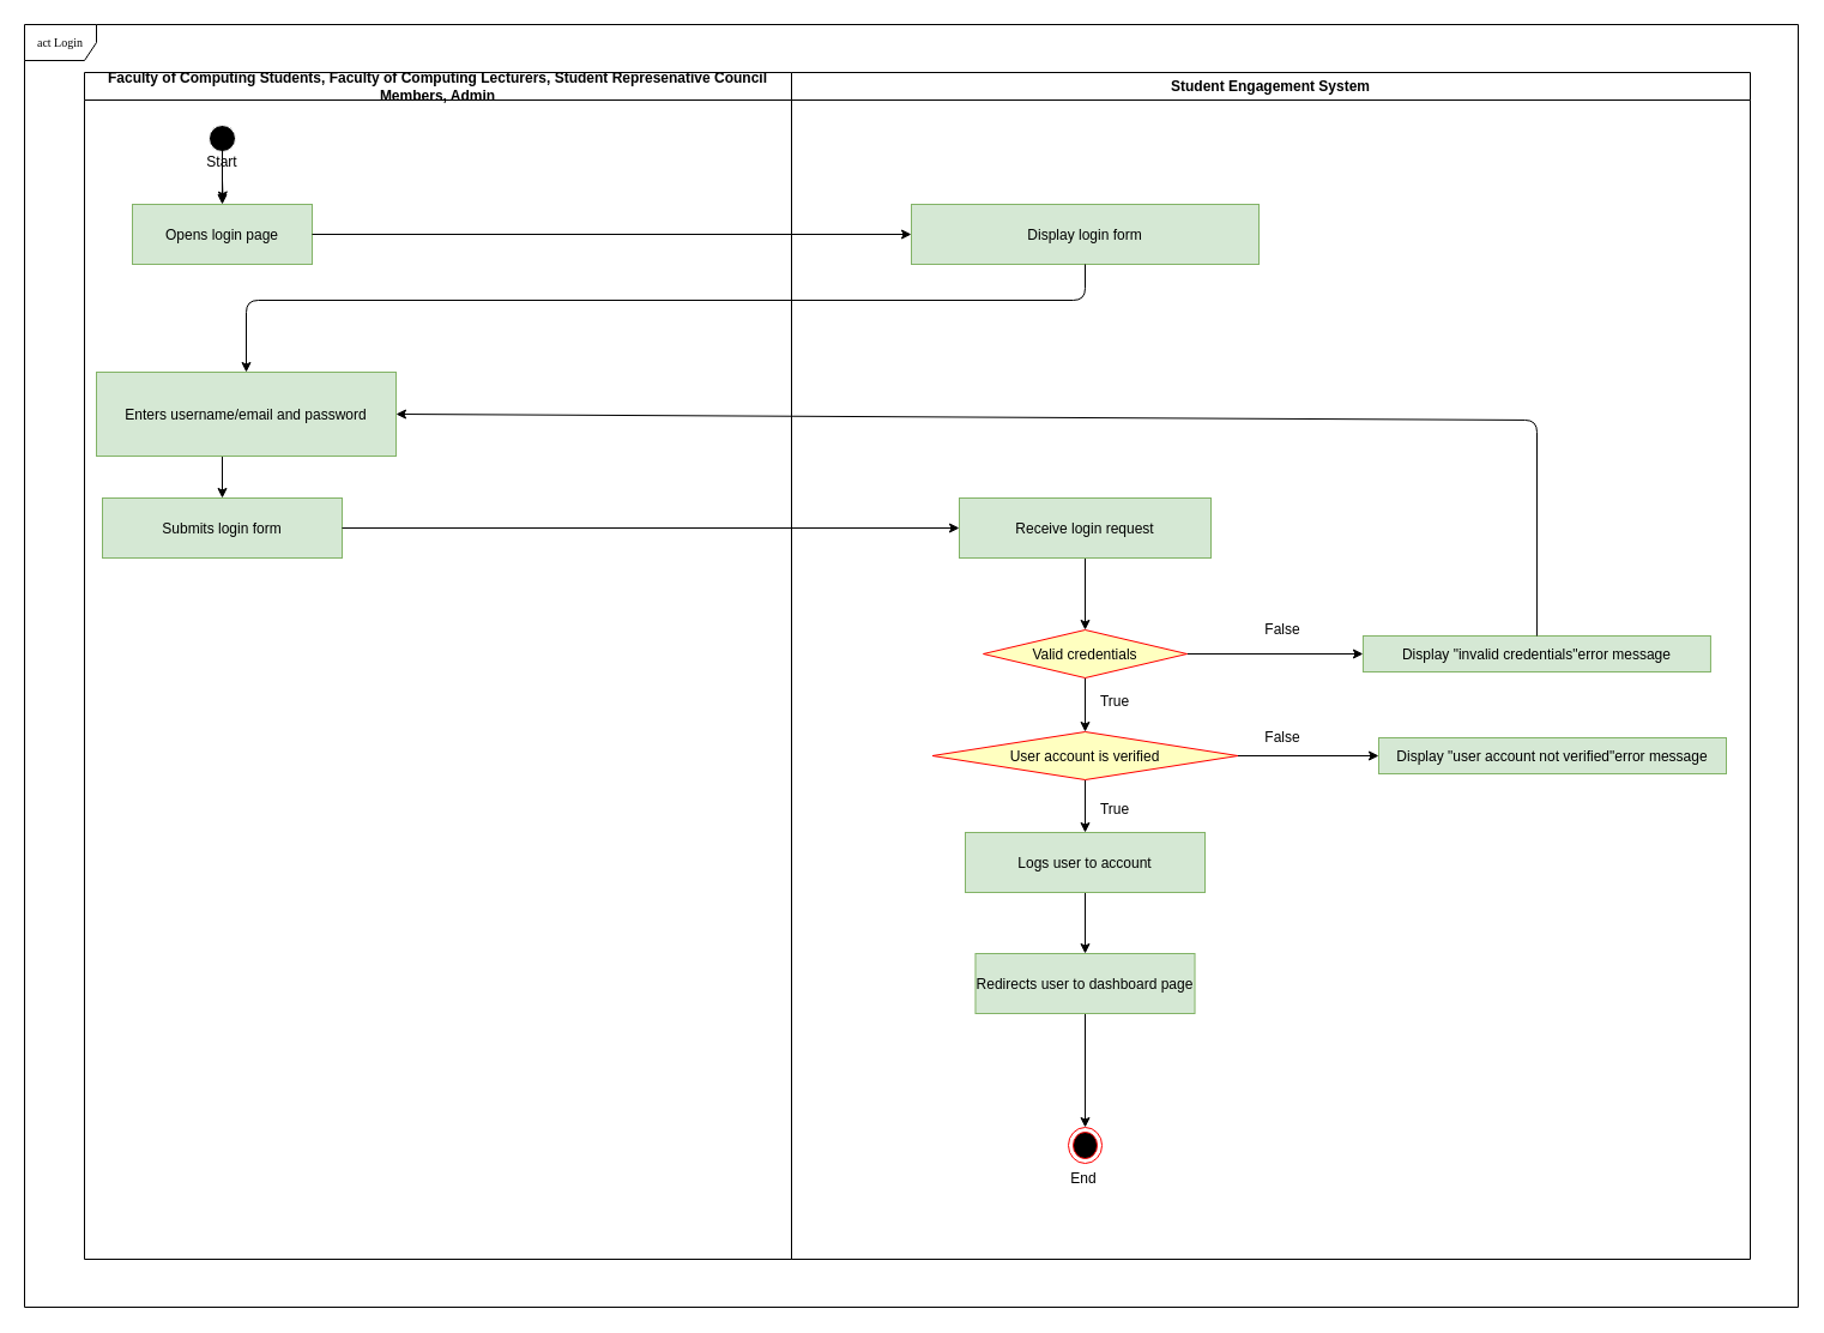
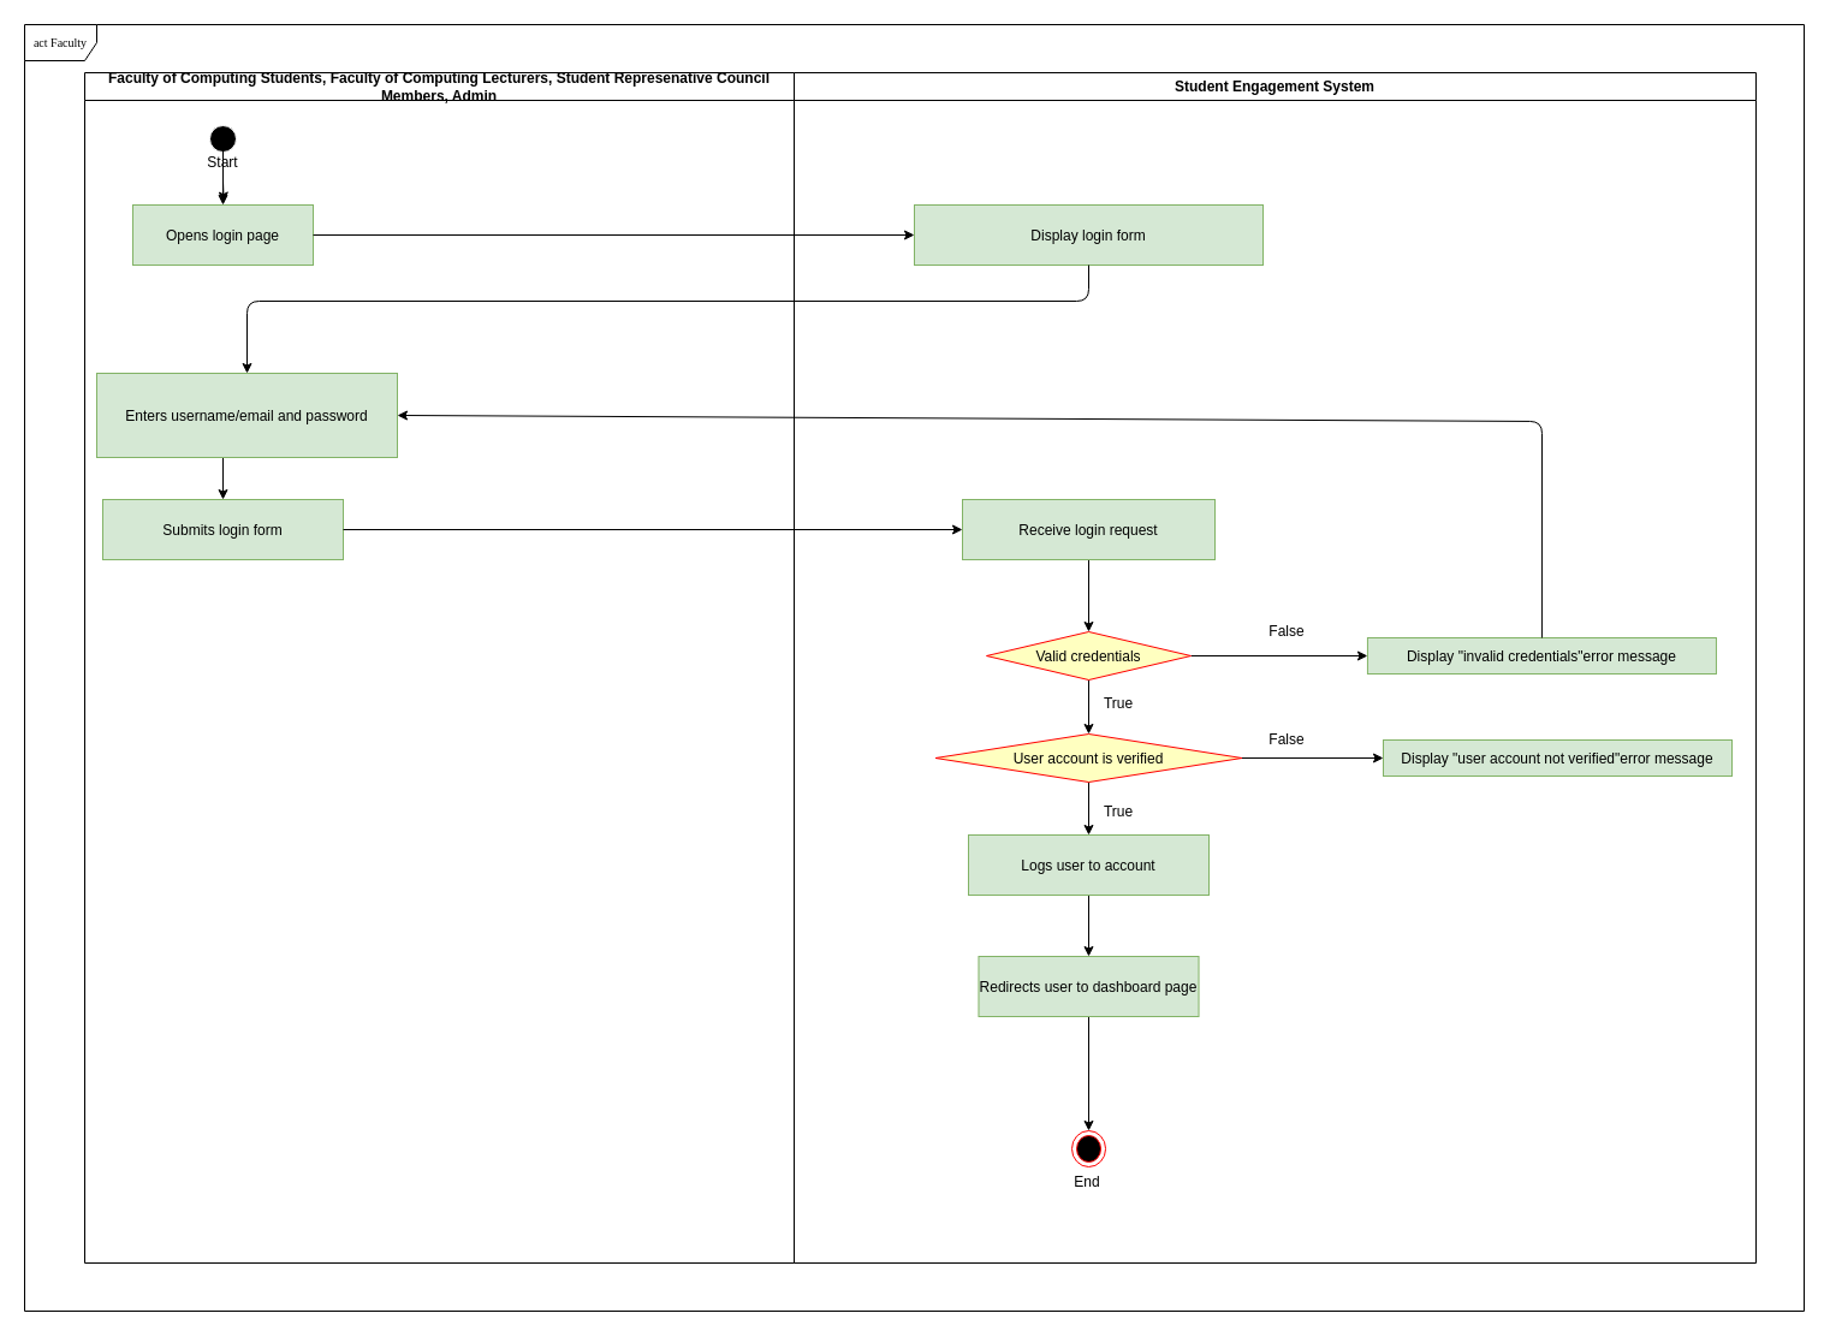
- <mxCell id="38" value="act Login" style="shape=umlFrame;whiteSpace=wrap;html=1;rounded=0;shadow=0;comic=0;labelBackgroundColor=none;strokeWidth=1;fontFamily=Verdana;fontSize=10;align=center;" vertex="1" parent="1"><mxGeometry x="20" y="20" width="1480" height="1070" as="geometry" /></mxCell>
+ <mxCell id="38" value="act Faculty" style="shape=umlFrame;whiteSpace=wrap;html=1;rounded=0;shadow=0;comic=0;labelBackgroundColor=none;strokeWidth=1;fontFamily=Verdana;fontSize=10;align=center;" vertex="1" parent="1"><mxGeometry x="20" y="20" width="1480" height="1070" as="geometry" /></mxCell>
